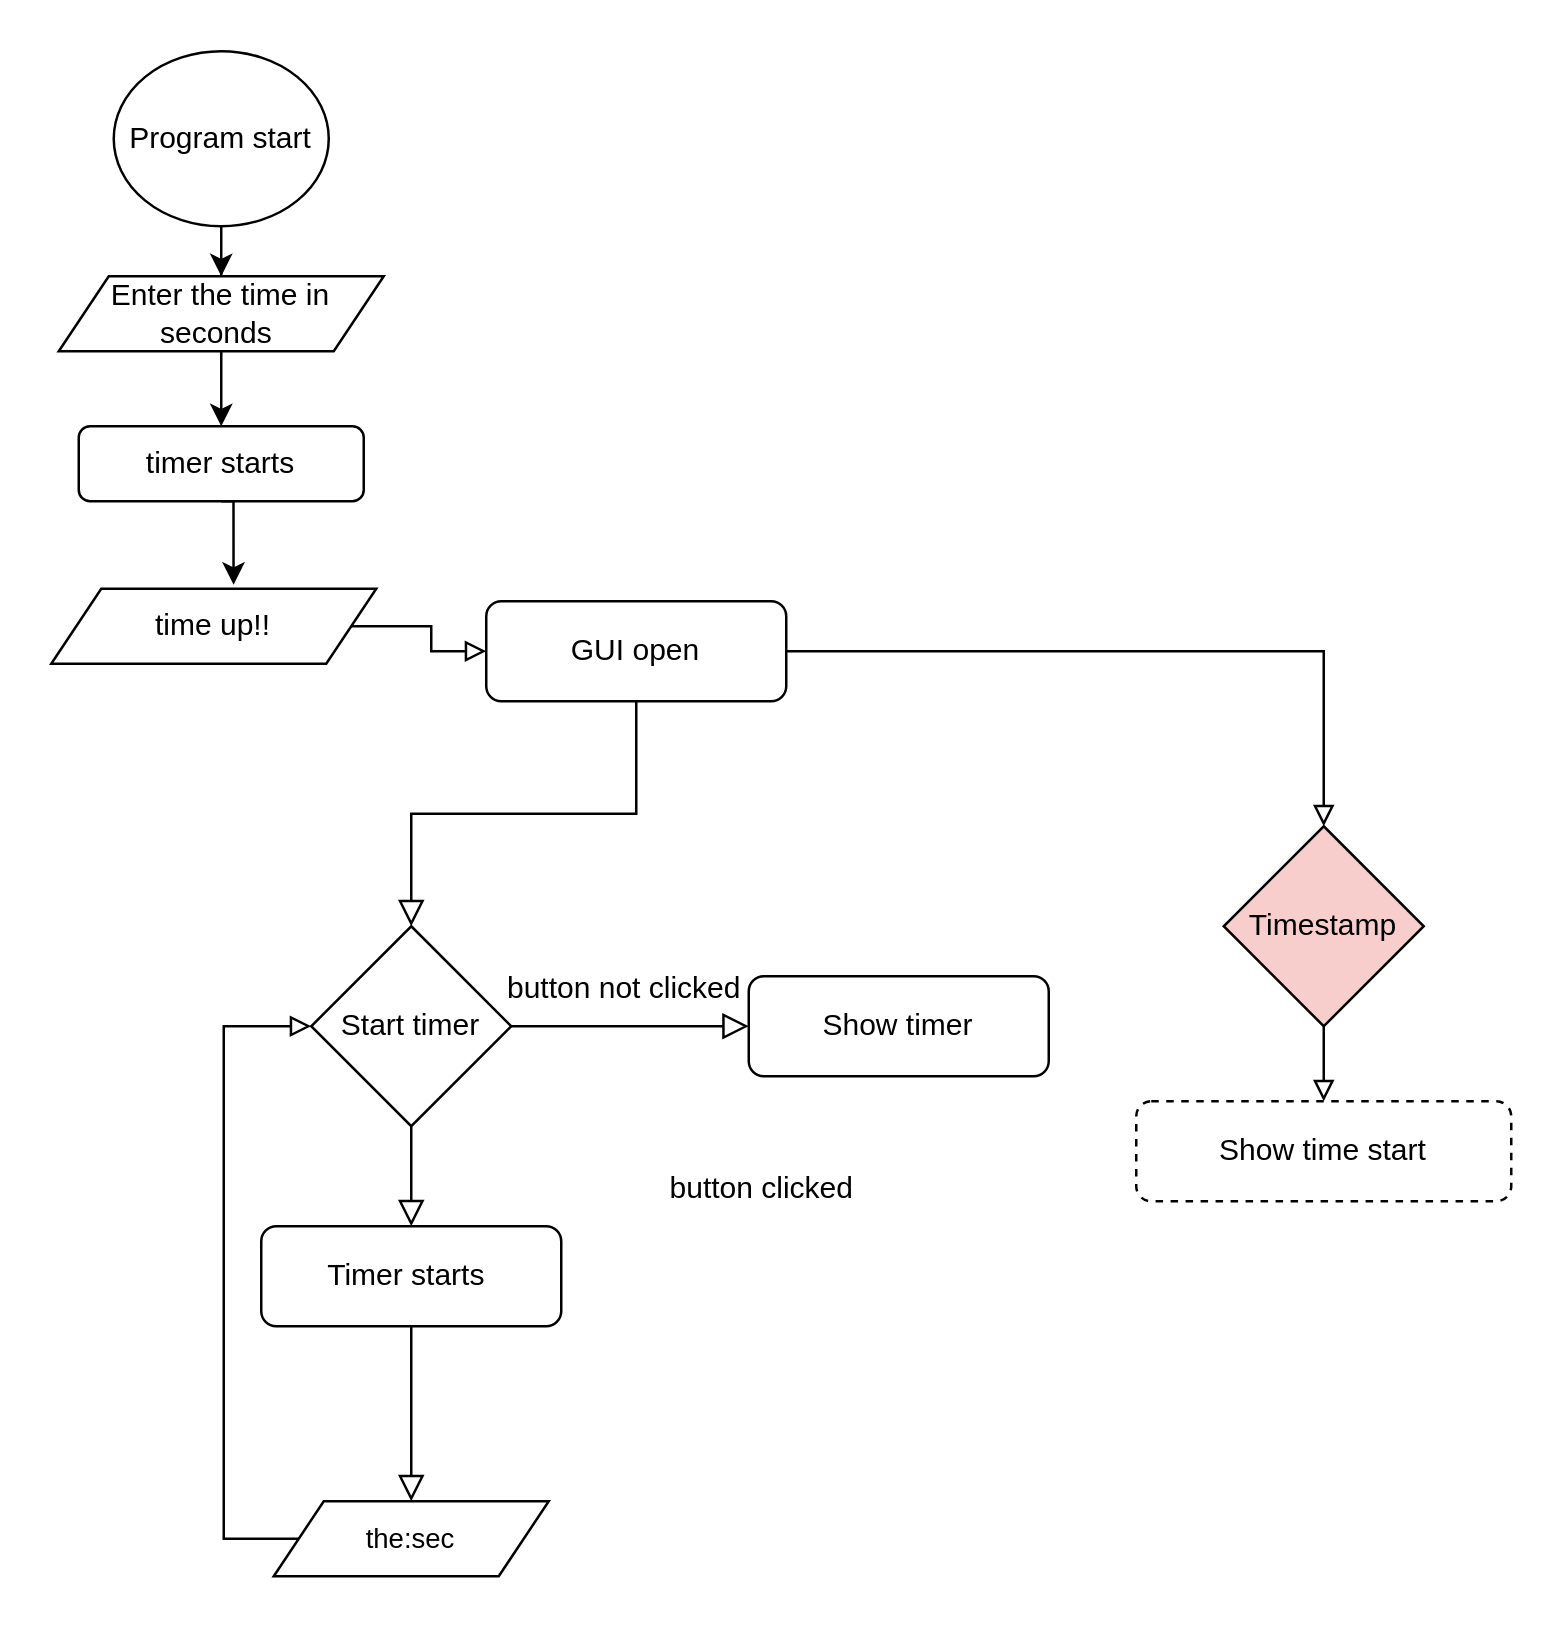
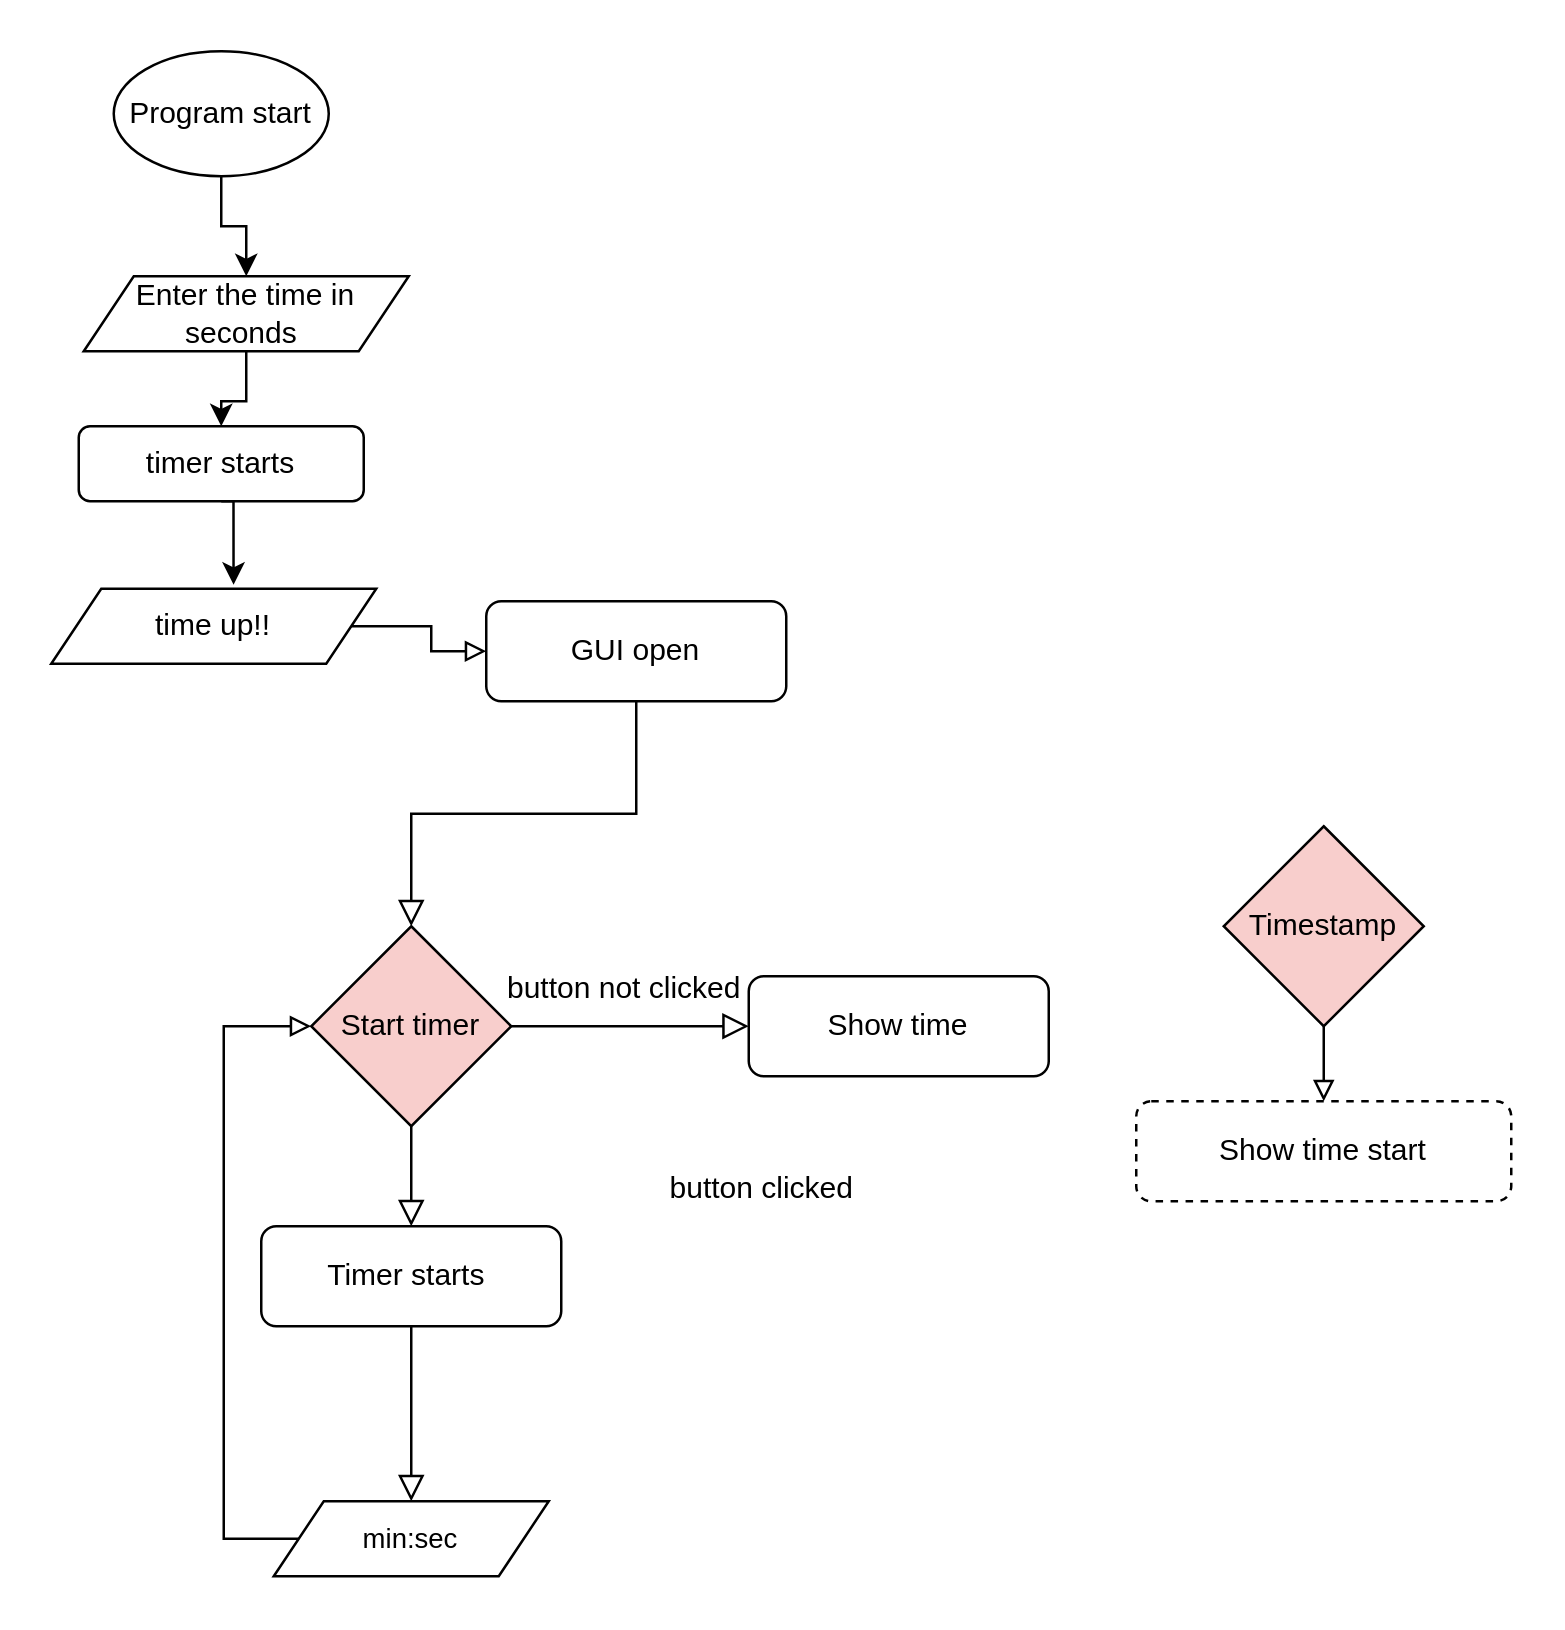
- <mxCell id="18" value="Program start" style="ellipse;whiteSpace=wrap;html=1;" vertex="1" parent="1"><mxGeometry x="45" y="20" width="86" height="70" as="geometry" /></mxCell>
+ <mxCell id="18" value="Program start" style="ellipse;whiteSpace=wrap;html=1;" vertex="1" parent="1"><mxGeometry x="45" y="20" width="86" height="50" as="geometry" /></mxCell>
- <mxCell id="20" value="Enter the time in seconds&amp;nbsp;" style="shape=parallelogram;perimeter=parallelogramPerimeter;whiteSpace=wrap;html=1;fixedSize=1;" vertex="1" parent="1"><mxGeometry x="23" y="110" width="130" height="30" as="geometry" /></mxCell>
+ <mxCell id="20" value="Enter the time in seconds&amp;nbsp;" style="shape=parallelogram;perimeter=parallelogramPerimeter;whiteSpace=wrap;html=1;fixedSize=1;" vertex="1" parent="1"><mxGeometry x="33" y="110" width="130" height="30" as="geometry" /></mxCell>
- <mxCell id="3" value="" style="edgeStyle=orthogonalEdgeStyle;rounded=0;orthogonalLoop=1;jettySize=auto;html=1;endArrow=block;endFill=0;entryX=0.5;entryY=0;entryDx=0;entryDy=0;" edge="1" parent="1" source="4" target="24"><mxGeometry relative="1" as="geometry"><mxPoint x="254" y="340" as="targetPoint" /></mxGeometry></mxCell>
- <mxCell id="7" value="Start timer" style="rhombus;whiteSpace=wrap;html=1;" vertex="1" parent="1"><mxGeometry x="124" y="370" width="80" height="80" as="geometry" /></mxCell>
+ <mxCell id="7" value="Start timer" style="rhombus;whiteSpace=wrap;html=1;fillColor=#f8cecc;" vertex="1" parent="1"><mxGeometry x="124" y="370" width="80" height="80" as="geometry" /></mxCell>
- <mxCell id="10" value="Show timer" style="rounded=1;whiteSpace=wrap;html=1;" vertex="1" parent="1"><mxGeometry x="299" y="390" width="120" height="40" as="geometry" /></mxCell>
+ <mxCell id="10" value="Show time" style="rounded=1;whiteSpace=wrap;html=1;" vertex="1" parent="1"><mxGeometry x="299" y="390" width="120" height="40" as="geometry" /></mxCell>
- <mxCell id="14" value="the:sec" style="shape=parallelogram;perimeter=parallelogramPerimeter;whiteSpace=wrap;html=1;fixedSize=1;fontSize=11;" vertex="1" parent="1"><mxGeometry x="109" y="600" width="110" height="30" as="geometry" /></mxCell>
+ <mxCell id="14" value="min:sec" style="shape=parallelogram;perimeter=parallelogramPerimeter;whiteSpace=wrap;html=1;fixedSize=1;fontSize=11;" vertex="1" parent="1"><mxGeometry x="109" y="600" width="110" height="30" as="geometry" /></mxCell>
